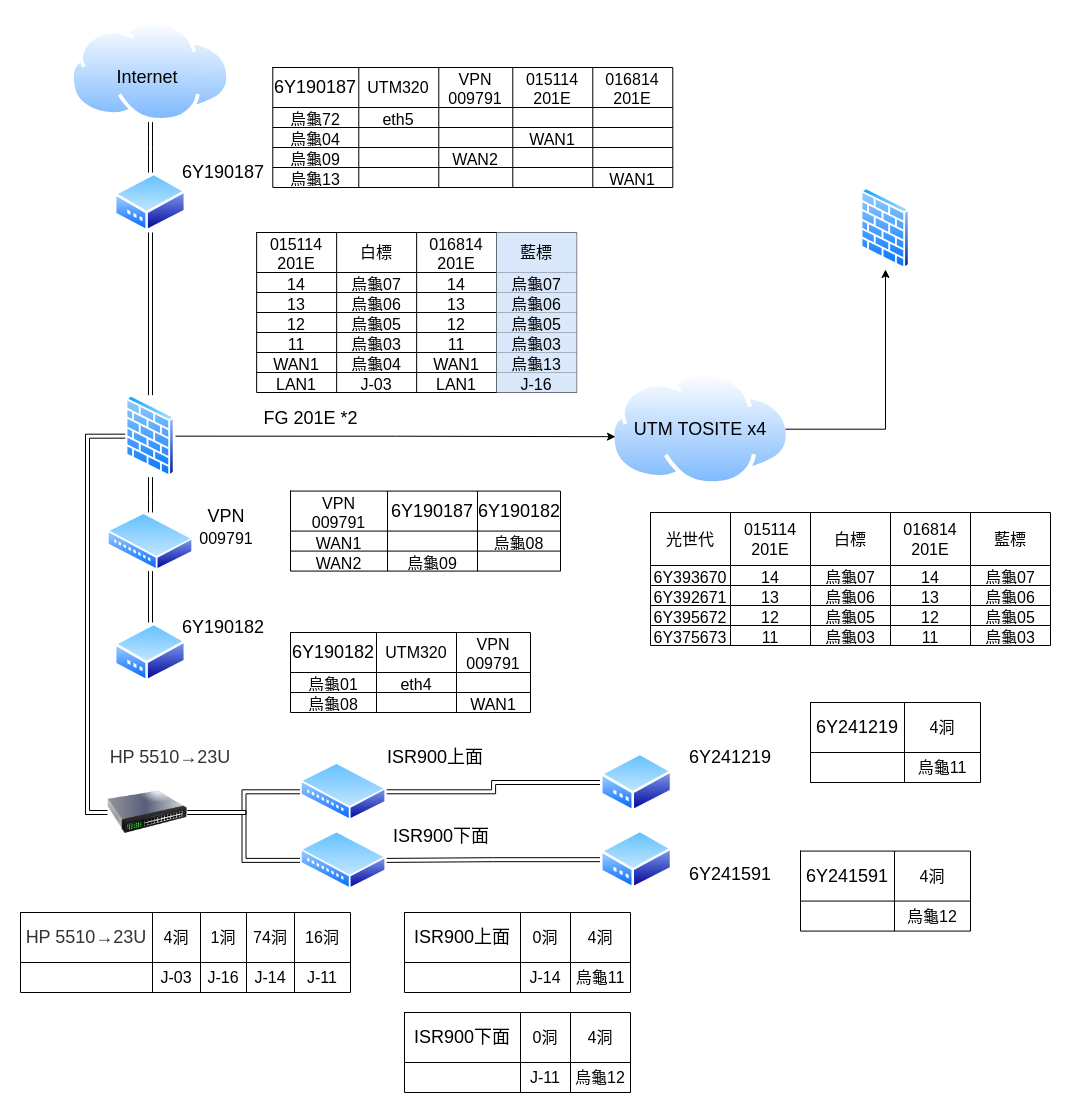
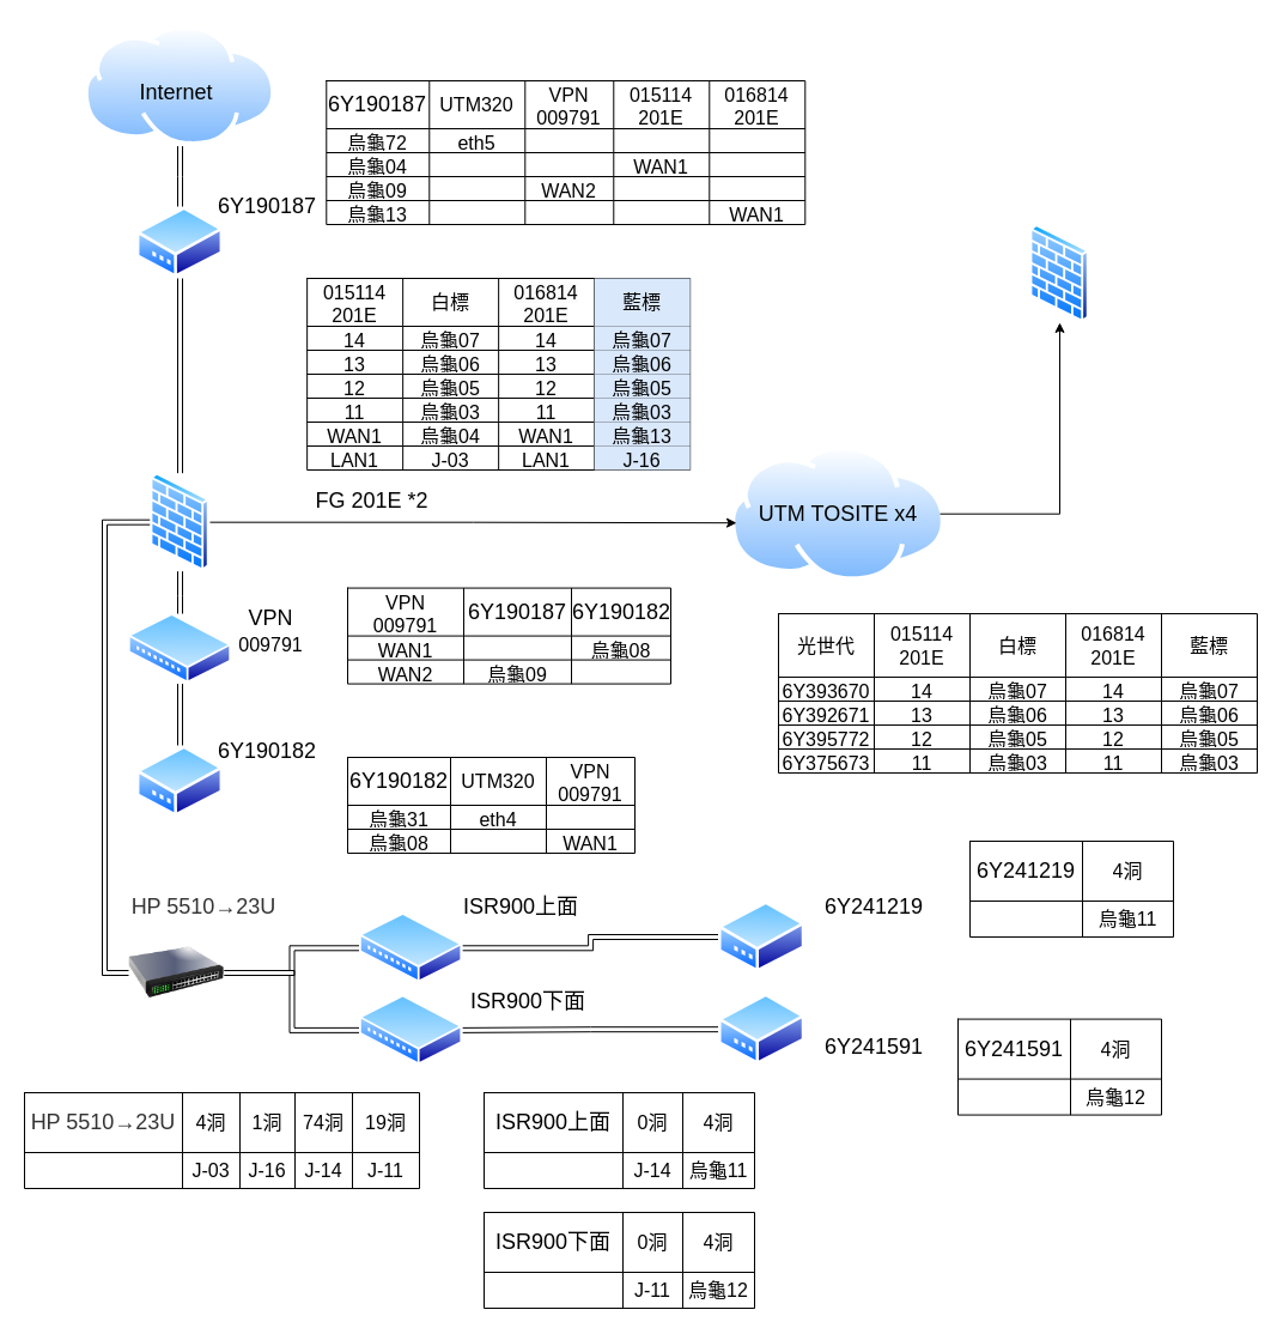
- <mxCell id="137" value="6Y395672" style="shape=partialRectangle;html=1;whiteSpace=wrap;connectable=0;strokeColor=inherit;overflow=hidden;fillColor=none;top=0;left=0;bottom=0;right=0;pointerEvents=1;fontSize=16;align=center;verticalAlign=middle;fontFamily=Helvetica;fontColor=default;" vertex="1" parent="136"><mxGeometry width="80" height="20" as="geometry"><mxRectangle width="80" height="20" as="alternateBounds" /></mxGeometry></mxCell>
+ <mxCell id="137" value="6Y395772" style="shape=partialRectangle;html=1;whiteSpace=wrap;connectable=0;strokeColor=inherit;overflow=hidden;fillColor=none;top=0;left=0;bottom=0;right=0;pointerEvents=1;fontSize=16;align=center;verticalAlign=middle;fontFamily=Helvetica;fontColor=default;" vertex="1" parent="136"><mxGeometry width="80" height="20" as="geometry"><mxRectangle width="80" height="20" as="alternateBounds" /></mxGeometry></mxCell>
- <mxCell id="97" value="烏龜01" style="shape=partialRectangle;html=1;whiteSpace=wrap;connectable=0;strokeColor=inherit;overflow=hidden;fillColor=none;top=0;left=0;bottom=0;right=0;pointerEvents=1;fontSize=16;align=center;verticalAlign=middle;fontFamily=Helvetica;fontColor=default;" vertex="1" parent="96"><mxGeometry width="86" height="20" as="geometry"><mxRectangle width="86" height="20" as="alternateBounds" /></mxGeometry></mxCell>
+ <mxCell id="97" value="烏龜31" style="shape=partialRectangle;html=1;whiteSpace=wrap;connectable=0;strokeColor=inherit;overflow=hidden;fillColor=none;top=0;left=0;bottom=0;right=0;pointerEvents=1;fontSize=16;align=center;verticalAlign=middle;fontFamily=Helvetica;fontColor=default;" vertex="1" parent="96"><mxGeometry width="86" height="20" as="geometry"><mxRectangle width="86" height="20" as="alternateBounds" /></mxGeometry></mxCell>
- <mxCell id="168" value="16洞" style="shape=partialRectangle;html=1;whiteSpace=wrap;connectable=0;strokeColor=inherit;overflow=hidden;fillColor=none;top=0;left=0;bottom=0;right=0;pointerEvents=1;fontSize=16;align=center;verticalAlign=middle;fontFamily=Helvetica;fontColor=default;" vertex="1" parent="163"><mxGeometry x="274" width="56" height="50" as="geometry"><mxRectangle width="56" height="50" as="alternateBounds" /></mxGeometry></mxCell>
+ <mxCell id="168" value="19洞" style="shape=partialRectangle;html=1;whiteSpace=wrap;connectable=0;strokeColor=inherit;overflow=hidden;fillColor=none;top=0;left=0;bottom=0;right=0;pointerEvents=1;fontSize=16;align=center;verticalAlign=middle;fontFamily=Helvetica;fontColor=default;" vertex="1" parent="163"><mxGeometry x="274" width="56" height="50" as="geometry"><mxRectangle width="56" height="50" as="alternateBounds" /></mxGeometry></mxCell>
